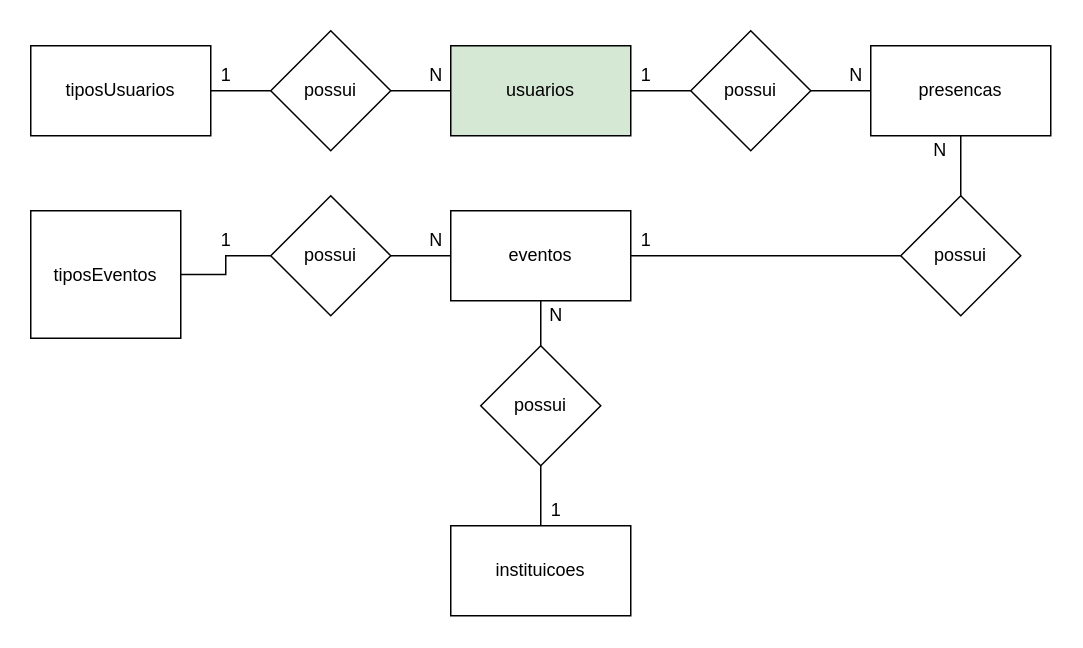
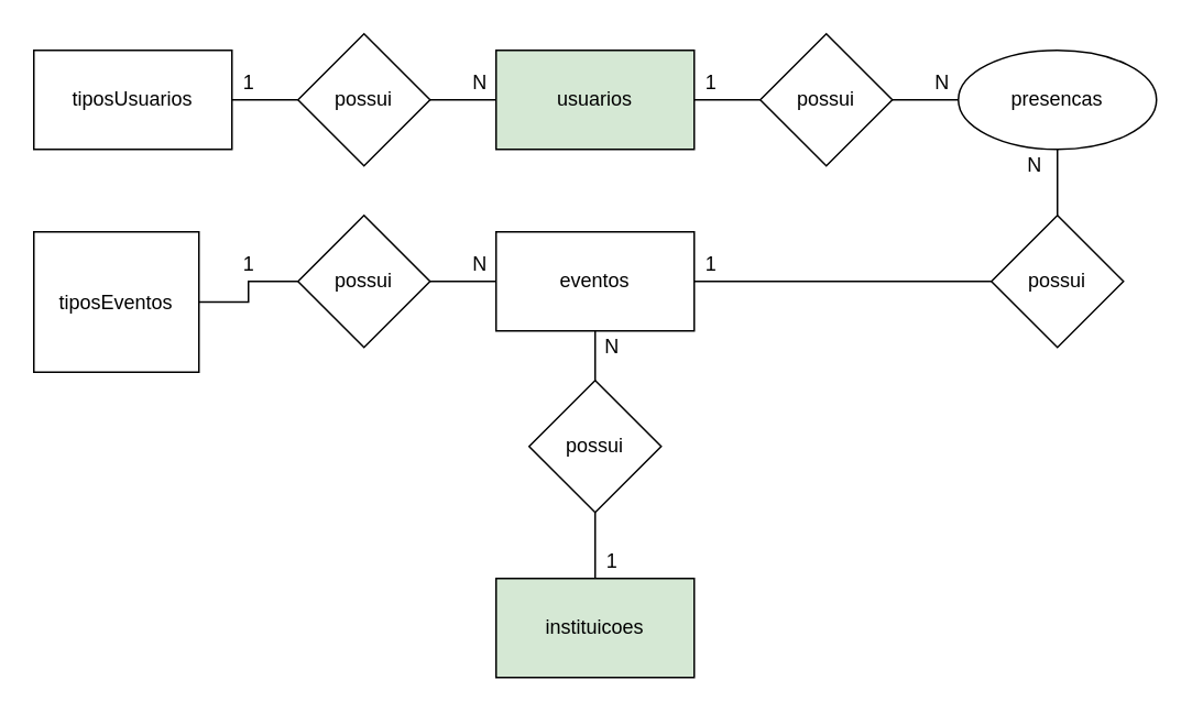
- <mxCell id="5" value="presencas" style="rounded=0;whiteSpace=wrap;html=1;" vertex="1" parent="1"><mxGeometry x="580" y="30" width="120" height="60" as="geometry" /></mxCell>
+ <mxCell id="5" value="presencas" style="ellipse;whiteSpace=wrap;html=1;" vertex="1" parent="1"><mxGeometry x="580" y="30" width="120" height="60" as="geometry" /></mxCell>
- <mxCell id="9" value="instituicoes" style="rounded=0;whiteSpace=wrap;html=1;" vertex="1" parent="1"><mxGeometry x="300" y="350" width="120" height="60" as="geometry" /></mxCell>
+ <mxCell id="9" value="instituicoes" style="rounded=0;whiteSpace=wrap;html=1;fillColor=#d5e8d4;" vertex="1" parent="1"><mxGeometry x="300" y="350" width="120" height="60" as="geometry" /></mxCell>
